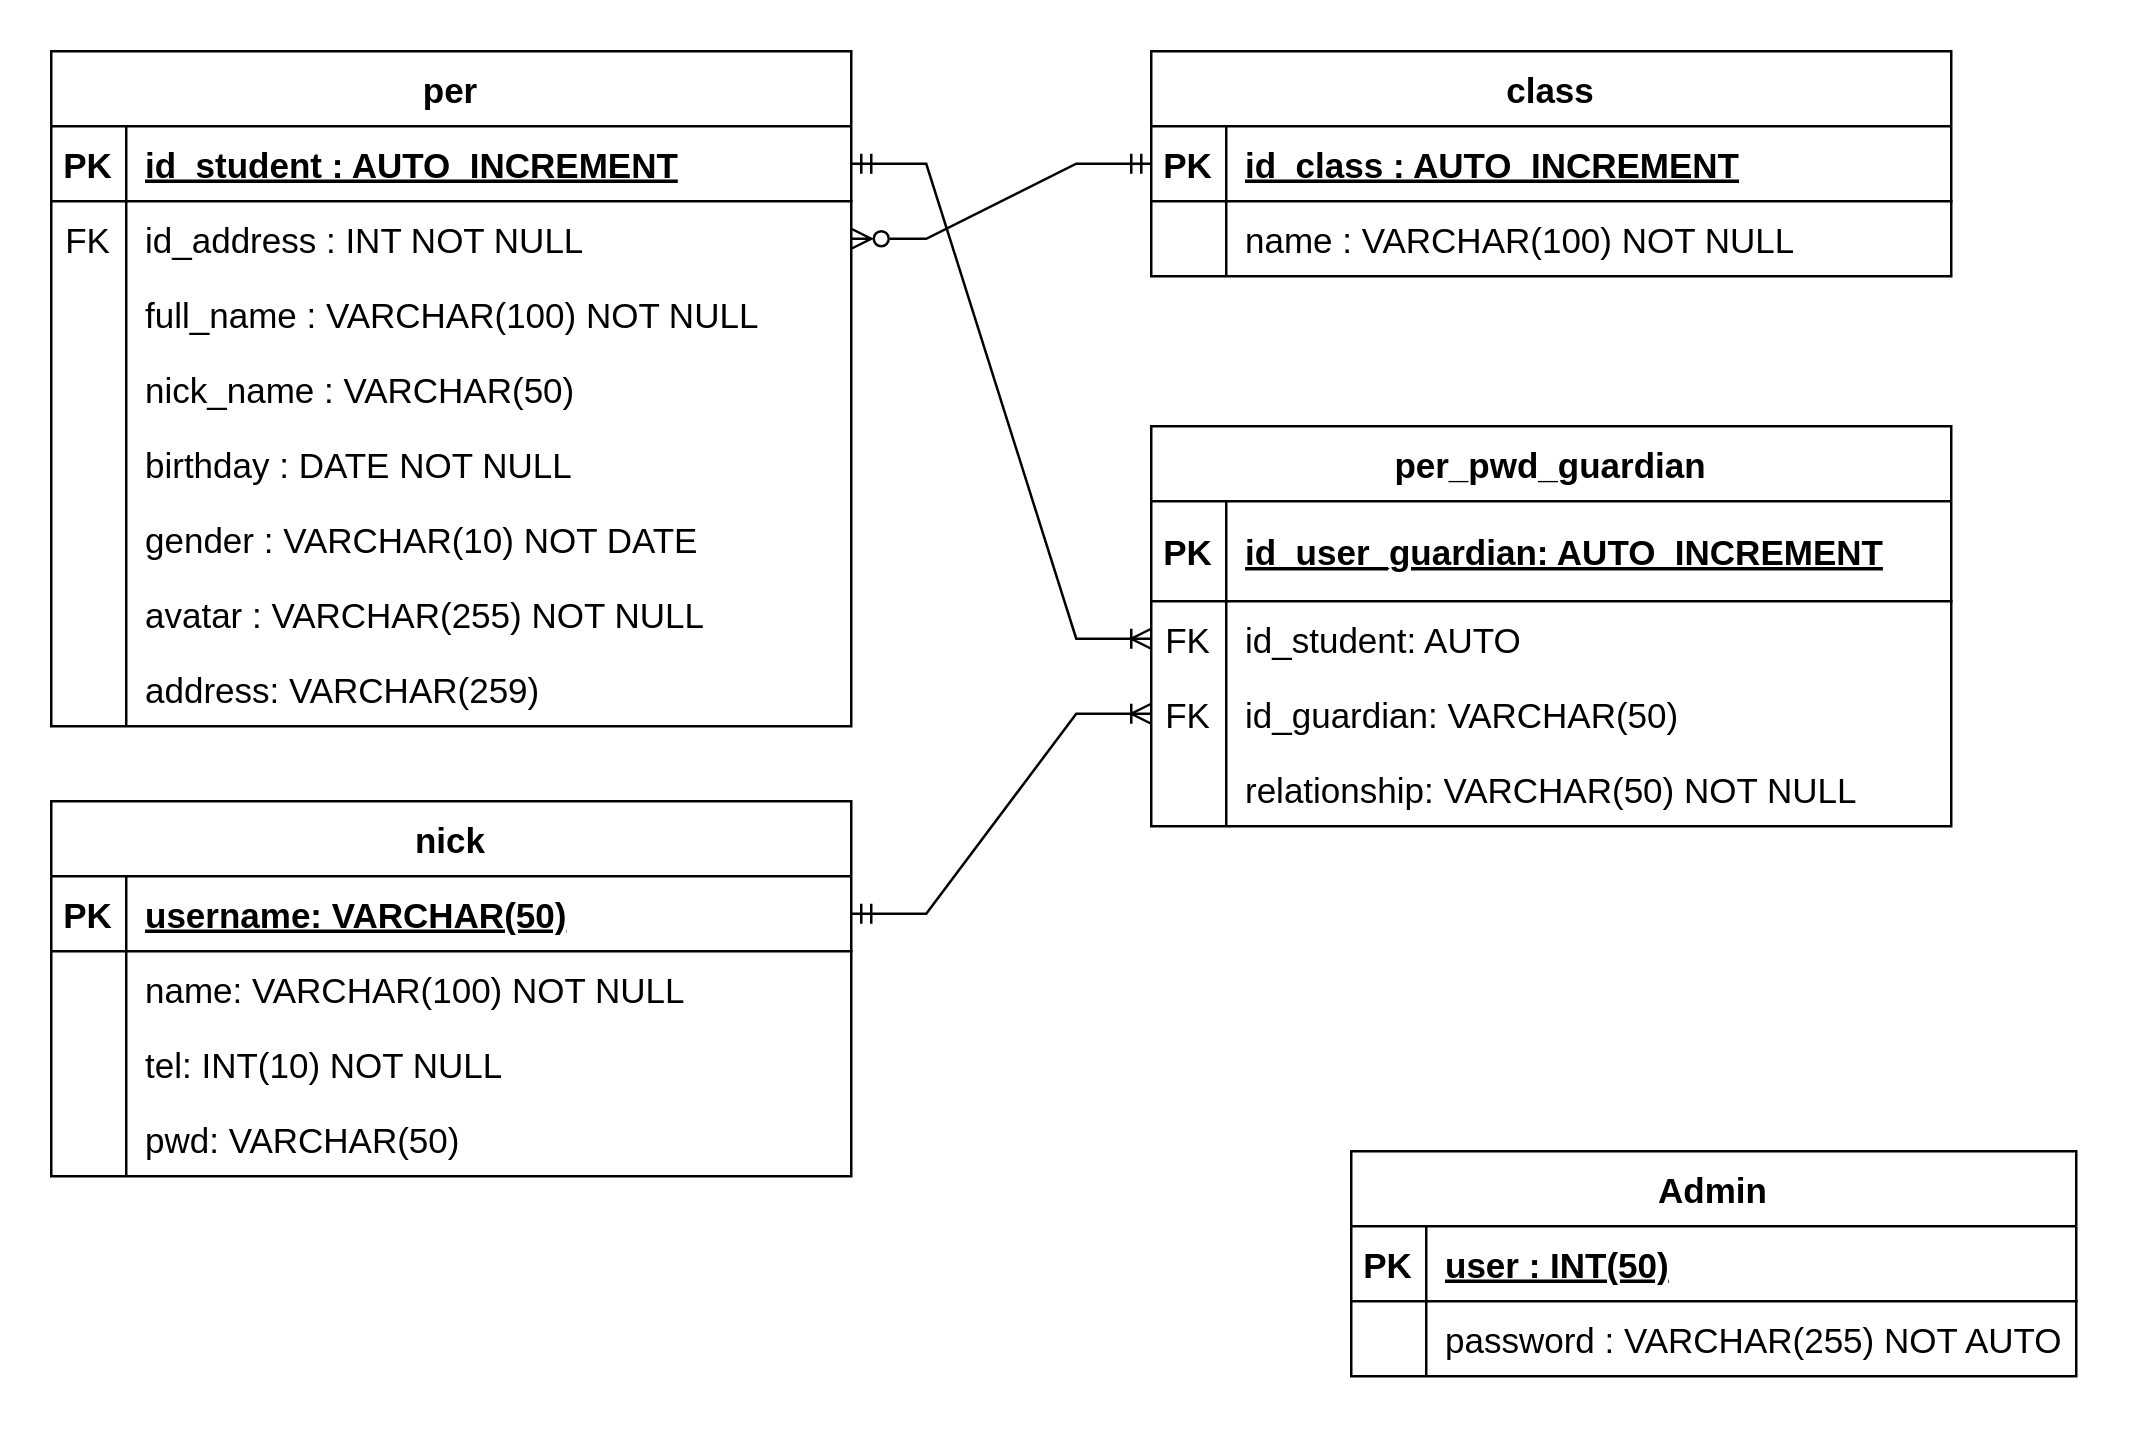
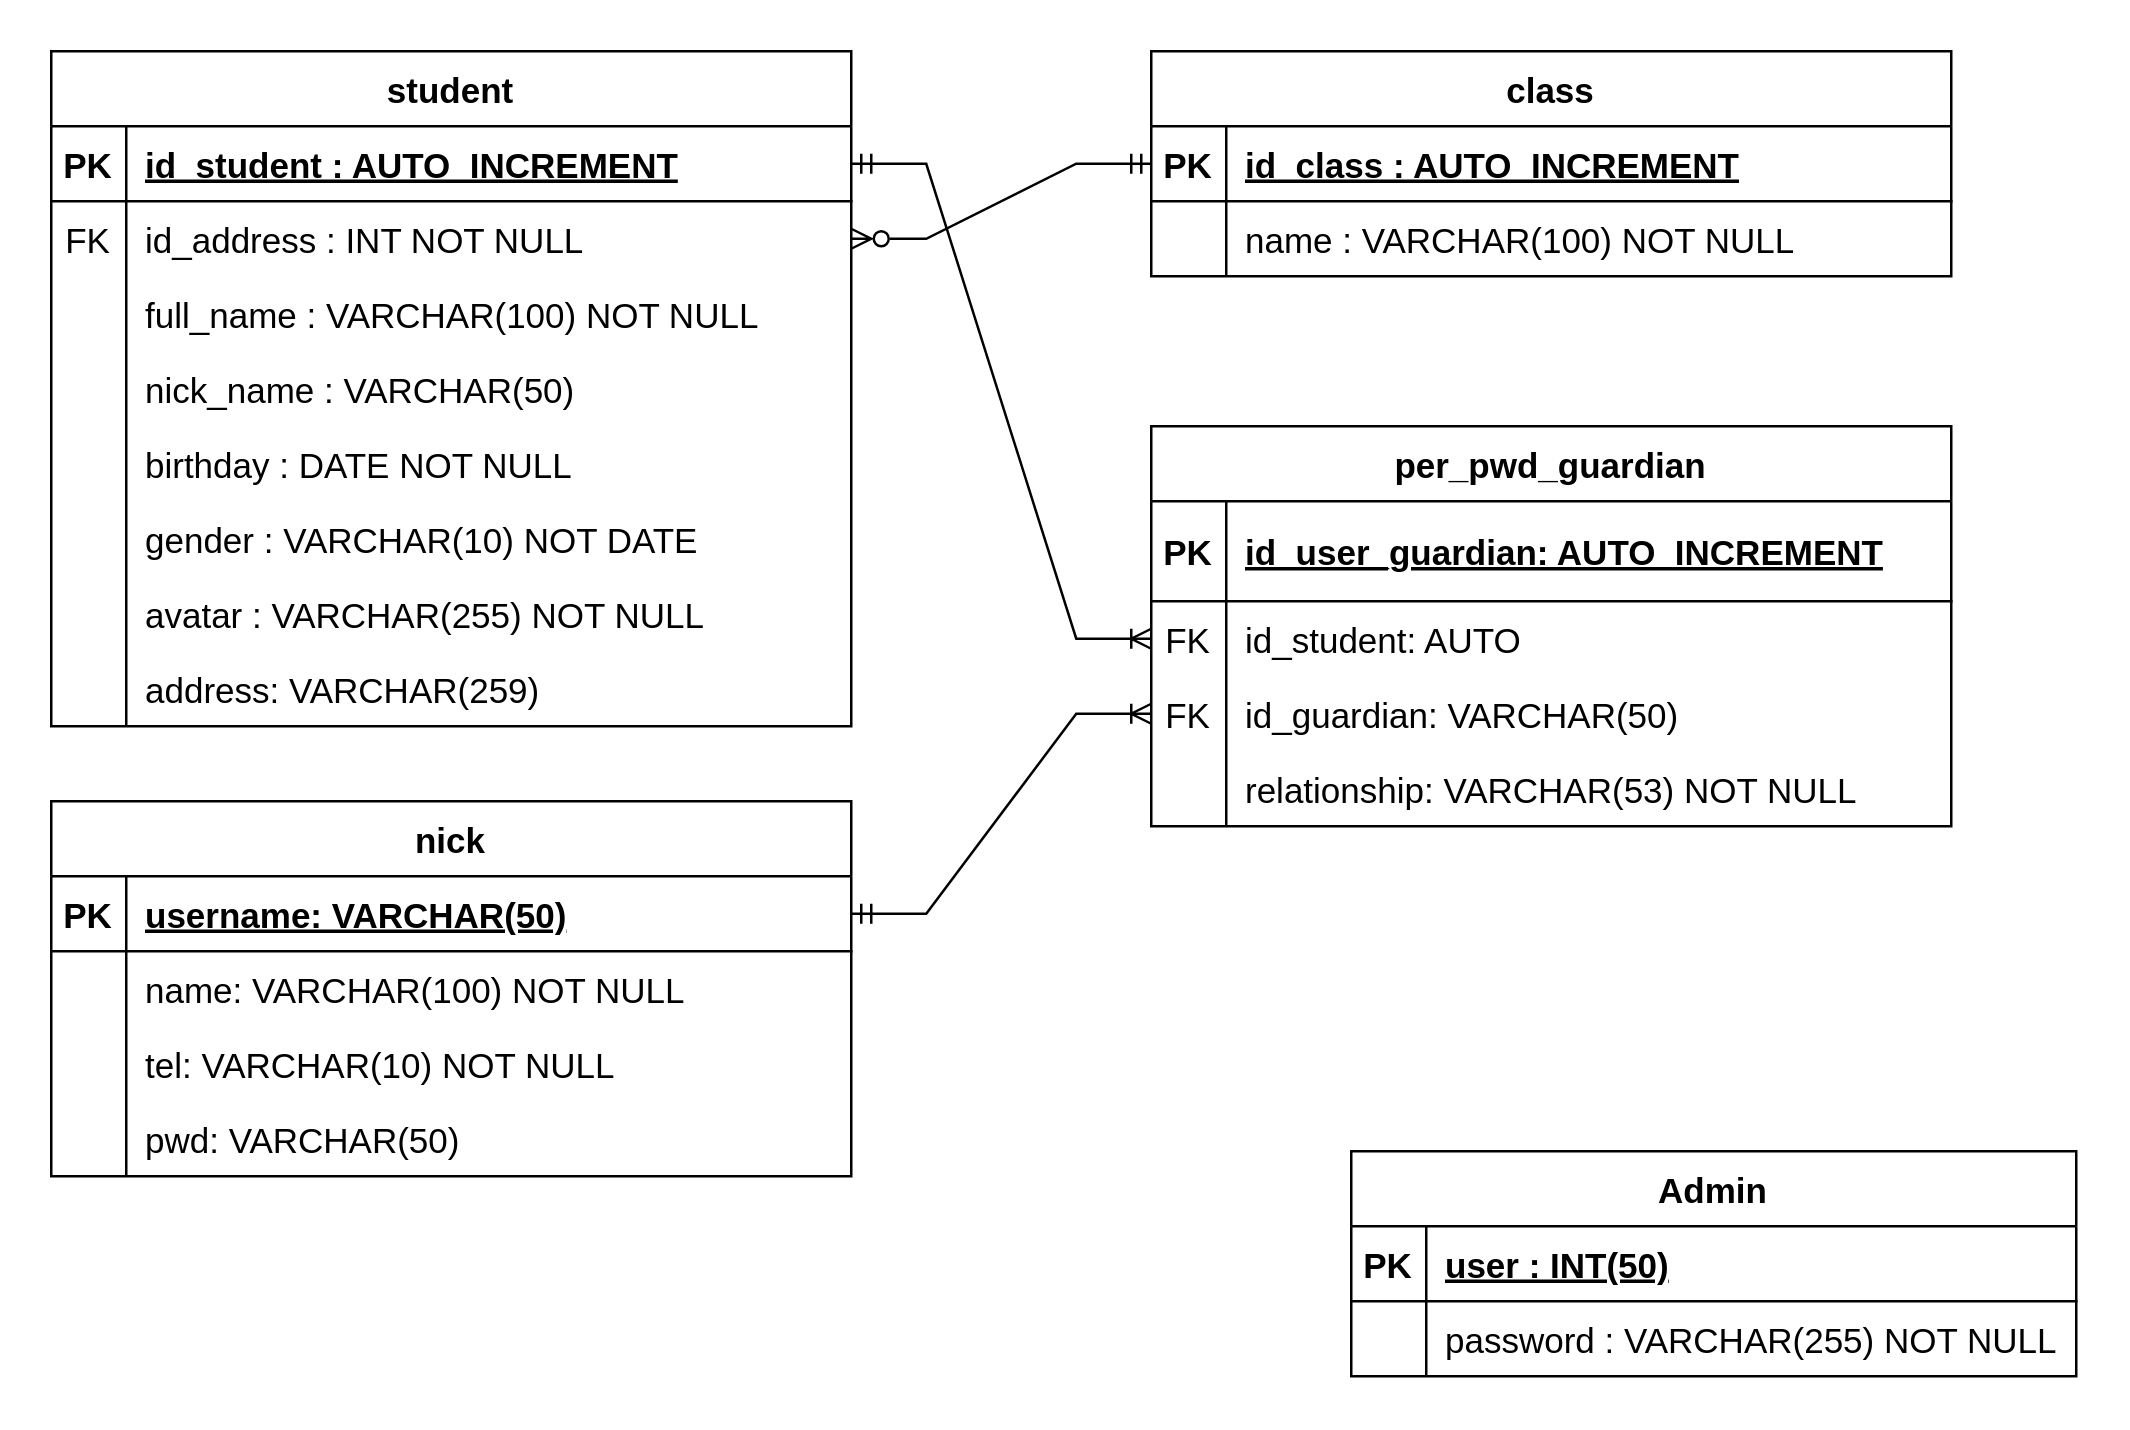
- <mxCell id="2" value="per" style="shape=table;startSize=30;container=1;collapsible=1;childLayout=tableLayout;fixedRows=1;rowLines=0;fontStyle=1;align=center;resizeLast=1;fontSize=14;" parent="1" vertex="1"><mxGeometry x="20" y="20" width="320" height="270" as="geometry"><mxRectangle x="40" y="40" width="90" height="30" as="alternateBounds" /></mxGeometry></mxCell>
+ <mxCell id="2" value="student" style="shape=table;startSize=30;container=1;collapsible=1;childLayout=tableLayout;fixedRows=1;rowLines=0;fontStyle=1;align=center;resizeLast=1;fontSize=14;" parent="1" vertex="1"><mxGeometry x="20" y="20" width="320" height="270" as="geometry"><mxRectangle x="40" y="40" width="90" height="30" as="alternateBounds" /></mxGeometry></mxCell>
- <mxCell id="47" value="relationship: VARCHAR(50) NOT NULL" style="shape=partialRectangle;connectable=0;fillColor=none;top=0;left=0;bottom=0;right=0;align=left;spacingLeft=6;overflow=hidden;fontSize=14;" parent="45" vertex="1"><mxGeometry x="30" width="290" height="30" as="geometry"><mxRectangle width="290" height="30" as="alternateBounds" /></mxGeometry></mxCell>
+ <mxCell id="47" value="relationship: VARCHAR(53) NOT NULL" style="shape=partialRectangle;connectable=0;fillColor=none;top=0;left=0;bottom=0;right=0;align=left;spacingLeft=6;overflow=hidden;fontSize=14;" parent="45" vertex="1"><mxGeometry x="30" width="290" height="30" as="geometry"><mxRectangle width="290" height="30" as="alternateBounds" /></mxGeometry></mxCell>
- <mxCell id="65" value="tel: INT(10) NOT NULL" style="shape=partialRectangle;connectable=0;fillColor=none;top=0;left=0;bottom=0;right=0;align=left;spacingLeft=6;overflow=hidden;fontSize=14;" parent="63" vertex="1"><mxGeometry x="30" width="290" height="30" as="geometry"><mxRectangle width="290" height="30" as="alternateBounds" /></mxGeometry></mxCell>
+ <mxCell id="65" value="tel: VARCHAR(10) NOT NULL" style="shape=partialRectangle;connectable=0;fillColor=none;top=0;left=0;bottom=0;right=0;align=left;spacingLeft=6;overflow=hidden;fontSize=14;" parent="63" vertex="1"><mxGeometry x="30" width="290" height="30" as="geometry"><mxRectangle width="290" height="30" as="alternateBounds" /></mxGeometry></mxCell>
- <mxCell id="55" value="password : VARCHAR(255) NOT AUTO" style="shape=partialRectangle;connectable=0;fillColor=none;top=0;left=0;bottom=0;right=0;align=left;spacingLeft=6;overflow=hidden;fontSize=14;" parent="53" vertex="1"><mxGeometry x="30" width="260" height="30" as="geometry"><mxRectangle width="260" height="30" as="alternateBounds" /></mxGeometry></mxCell>
+ <mxCell id="55" value="password : VARCHAR(255) NOT NULL" style="shape=partialRectangle;connectable=0;fillColor=none;top=0;left=0;bottom=0;right=0;align=left;spacingLeft=6;overflow=hidden;fontSize=14;" parent="53" vertex="1"><mxGeometry x="30" width="260" height="30" as="geometry"><mxRectangle width="260" height="30" as="alternateBounds" /></mxGeometry></mxCell>
